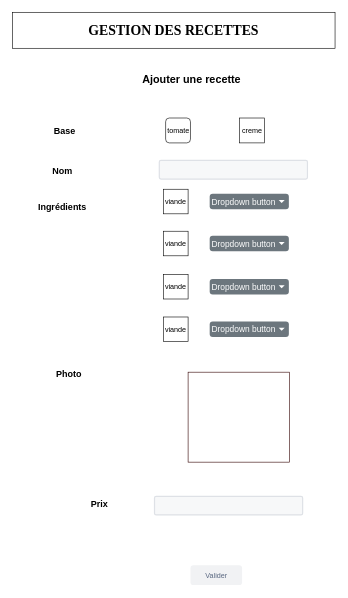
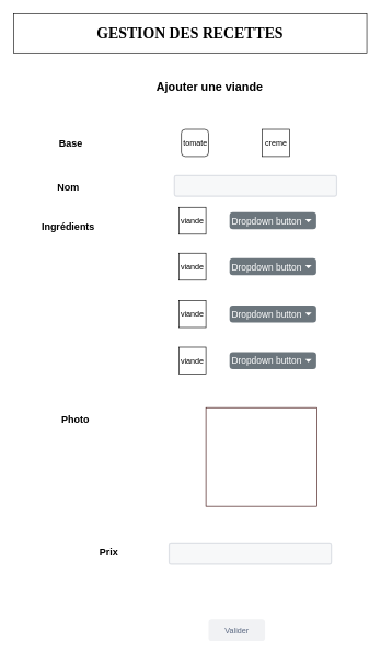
- <mxCell id="3" value="&lt;font style=&quot;font-size: 18px&quot;&gt;&lt;b&gt;Ajouter une recette&lt;/b&gt;&lt;/font&gt;" style="text;html=1;strokeColor=none;fillColor=none;align=center;verticalAlign=middle;whiteSpace=wrap;rounded=0;" parent="1" vertex="1"><mxGeometry x="89" y="112" width="460" height="41" as="geometry" /></mxCell>
+ <mxCell id="3" value="&lt;font style=&quot;font-size: 18px&quot;&gt;&lt;b&gt;Ajouter une viande&lt;/b&gt;&lt;/font&gt;" style="text;html=1;strokeColor=none;fillColor=none;align=center;verticalAlign=middle;whiteSpace=wrap;rounded=0;" parent="1" vertex="1"><mxGeometry x="89" y="112" width="460" height="41" as="geometry" /></mxCell>
- <mxCell id="6" value="&lt;b&gt;&lt;font style=&quot;font-size: 15px&quot;&gt;Photo&lt;/font&gt;&lt;/b&gt;" style="rounded=0;whiteSpace=wrap;html=1;strokeColor=#FFFFFF;" parent="1" vertex="1"><mxGeometry x="42" y="604" width="145" height="35" as="geometry" /></mxCell>
+ <mxCell id="6" value="&lt;b&gt;&lt;font style=&quot;font-size: 15px&quot;&gt;Photo&lt;/font&gt;&lt;/b&gt;" style="rounded=0;whiteSpace=wrap;html=1;strokeColor=#FFFFFF;" parent="1" vertex="1"><mxGeometry x="42" y="619" width="145" height="35" as="geometry" /></mxCell>
